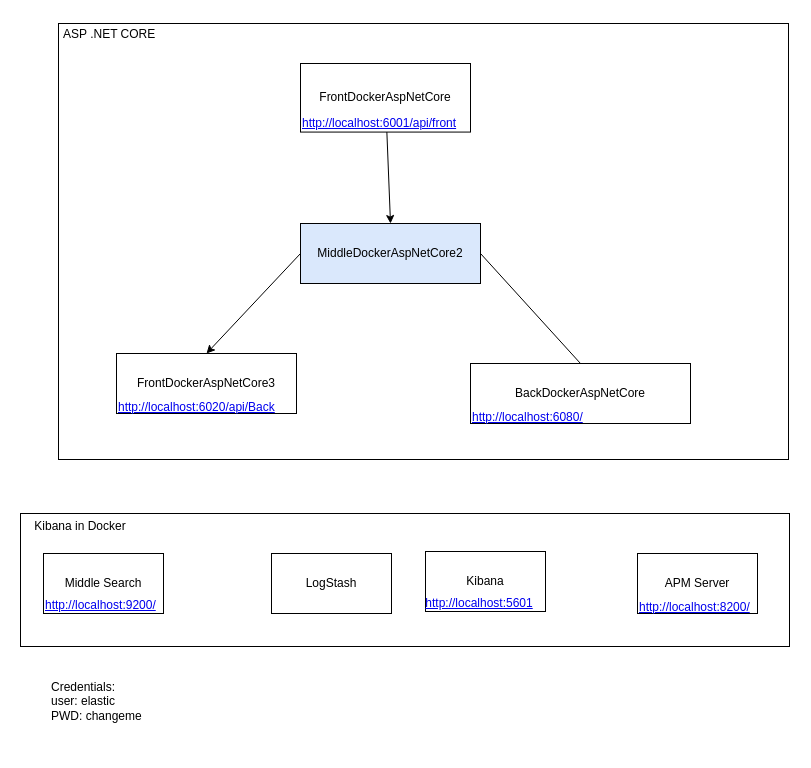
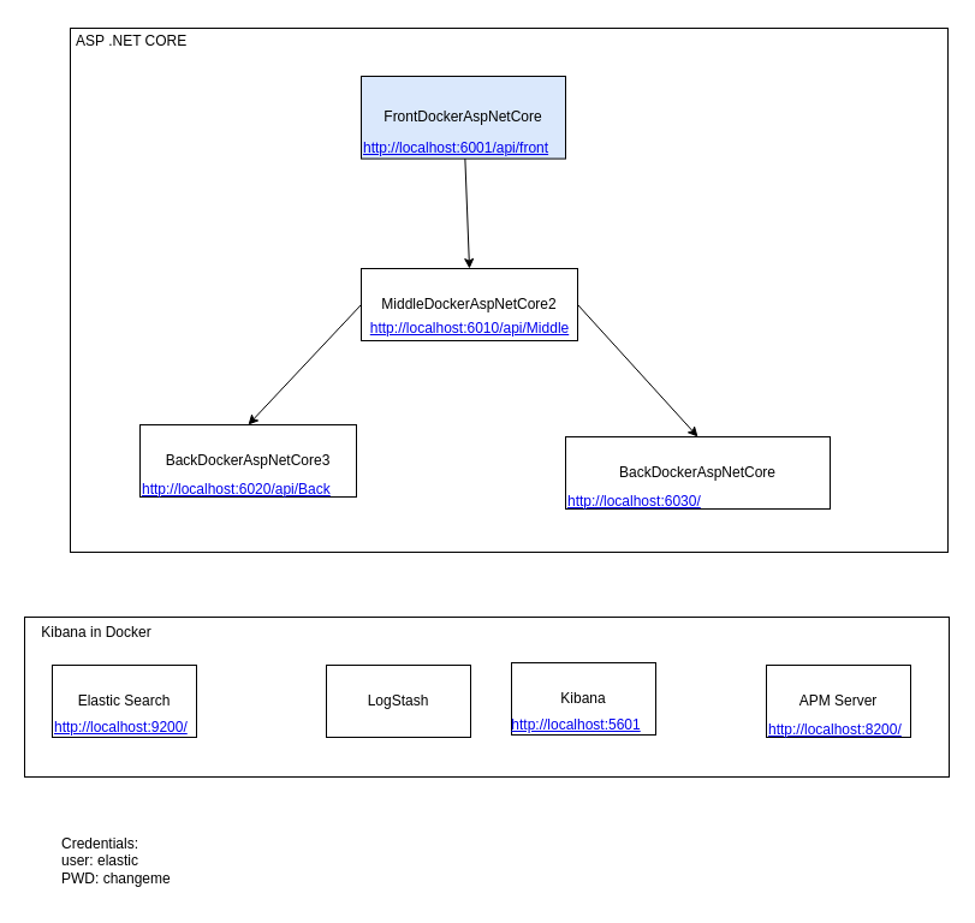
- <mxCell id="17" value="FrontDockerAspNetCore&lt;br&gt;" style="rounded=0;whiteSpace=wrap;html=1;" parent="16" vertex="1"><mxGeometry width="170" height="68.571" as="geometry" /></mxCell>
+ <mxCell id="17" value="FrontDockerAspNetCore&lt;br&gt;" style="rounded=0;whiteSpace=wrap;html=1;fillColor=#dae8fc;" parent="16" vertex="1"><mxGeometry width="170" height="68.571" as="geometry" /></mxCell>
- <mxCell id="13" value="&#10;&#10;&lt;!--StartFragment--&gt;&lt;span style=&quot;font-family: Helvetica; font-size: 12px; font-style: normal; font-variant-ligatures: normal; font-variant-caps: normal; font-weight: 400; letter-spacing: normal; orphans: 2; text-align: center; text-indent: 0px; text-transform: none; widows: 2; word-spacing: 0px; -webkit-text-stroke-width: 0px; text-decoration-style: initial; text-decoration-color: initial; float: none; display: inline !important;&quot;&gt;MiddleDockerAspNetCore2&lt;/span&gt;&lt;!--EndFragment--&gt;&#10;&#10;" style="rounded=0;whiteSpace=wrap;html=1;fillColor=#dae8fc;" parent="12" vertex="1"><mxGeometry width="180" height="60" as="geometry" /></mxCell>
+ <mxCell id="13" value="&#10;&#10;&lt;!--StartFragment--&gt;&lt;span style=&quot;font-family: Helvetica; font-size: 12px; font-style: normal; font-variant-ligatures: normal; font-variant-caps: normal; font-weight: 400; letter-spacing: normal; orphans: 2; text-align: center; text-indent: 0px; text-transform: none; widows: 2; word-spacing: 0px; -webkit-text-stroke-width: 0px; text-decoration-style: initial; text-decoration-color: initial; float: none; display: inline !important;&quot;&gt;MiddleDockerAspNetCore2&lt;/span&gt;&lt;!--EndFragment--&gt;&#10;&#10;" style="rounded=0;whiteSpace=wrap;html=1;" parent="12" vertex="1"><mxGeometry width="180" height="60" as="geometry" /></mxCell>
+ <mxCell id="14" value="&lt;a href=&quot;http://localhost:6010/api/Middle&quot;&gt;http://localhost:6010/api/Middle&lt;/a&gt;" style="text;html=1;align=center;verticalAlign=middle;resizable=0;points=[];autosize=1;" parent="12" vertex="1"><mxGeometry y="40" width="180" height="20" as="geometry" /></mxCell>
- <mxCell id="21" value="" style="endArrow=none;html=1;exitX=1;exitY=0.5;exitDx=0;exitDy=0;entryX=0.5;entryY=0;entryDx=0;entryDy=0;" parent="1" source="13" target="5" edge="1"><mxGeometry width="50" height="50" relative="1" as="geometry"><mxPoint x="366" y="373" as="sourcePoint" /><mxPoint x="416" y="323" as="targetPoint" /></mxGeometry></mxCell>
+ <mxCell id="21" value="" style="endArrow=classic;html=1;exitX=1;exitY=0.5;exitDx=0;exitDy=0;entryX=0.5;entryY=0;entryDx=0;entryDy=0;" parent="1" source="13" target="5" edge="1"><mxGeometry width="50" height="50" relative="1" as="geometry"><mxPoint x="366" y="373" as="sourcePoint" /><mxPoint x="416" y="323" as="targetPoint" /></mxGeometry></mxCell>
- <mxCell id="9" value="FrontDockerAspNetCore3" style="rounded=0;whiteSpace=wrap;html=1;" parent="8" vertex="1"><mxGeometry width="180" height="60" as="geometry" /></mxCell>
+ <mxCell id="9" value="BackDockerAspNetCore3" style="rounded=0;whiteSpace=wrap;html=1;" parent="8" vertex="1"><mxGeometry width="180" height="60" as="geometry" /></mxCell>
- <mxCell id="6" value="&lt;a href=&quot;http://localhost:8200/&quot;&gt;http://localhost:6080/&lt;/a&gt;" style="text;whiteSpace=wrap;html=1;" parent="4" vertex="1"><mxGeometry y="40" width="140" height="30" as="geometry" /></mxCell>
+ <mxCell id="6" value="&lt;a href=&quot;http://localhost:8200/&quot;&gt;http://localhost:6030/&lt;/a&gt;" style="text;whiteSpace=wrap;html=1;" parent="4" vertex="1"><mxGeometry y="40" width="140" height="30" as="geometry" /></mxCell>
- <mxCell id="27" value="Middle Search" style="rounded=0;whiteSpace=wrap;html=1;" parent="26" vertex="1"><mxGeometry width="120" height="60" as="geometry" /></mxCell>
+ <mxCell id="27" value="Elastic Search" style="rounded=0;whiteSpace=wrap;html=1;" parent="26" vertex="1"><mxGeometry width="120" height="60" as="geometry" /></mxCell>
- <mxCell id="23" value="Credentials:&lt;br&gt;user: elastic&lt;br&gt;PWD: changeme" style="text;html=1;strokeColor=none;fillColor=none;align=left;verticalAlign=middle;whiteSpace=wrap;rounded=0;" parent="1" vertex="1"><mxGeometry x="49" y="671" width="120" height="60" as="geometry" /></mxCell>
+ <mxCell id="23" value="Credentials:&lt;br&gt;user: elastic&lt;br&gt;PWD: changeme" style="text;html=1;strokeColor=none;fillColor=none;align=left;verticalAlign=middle;whiteSpace=wrap;rounded=0;" parent="1" vertex="1"><mxGeometry x="49" y="686" width="120" height="60" as="geometry" /></mxCell>
